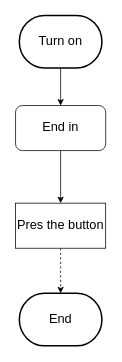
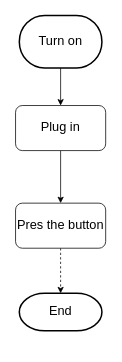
- <mxCell id="5" value="End in" style="rounded=1;whiteSpace=wrap;html=1;fontSize=17;" vertex="1" parent="1"><mxGeometry x="20" y="140" width="120" height="60" as="geometry" /></mxCell>
+ <mxCell id="5" value="Plug in" style="rounded=1;whiteSpace=wrap;html=1;fontSize=17;" vertex="1" parent="1"><mxGeometry x="20" y="140" width="120" height="60" as="geometry" /></mxCell>
- <mxCell id="7" value="Pres the button" style="whiteSpace=wrap;html=1;fontSize=17;rounded=0;" vertex="1" parent="1"><mxGeometry x="20" y="270" width="120" height="60" as="geometry" /></mxCell>
+ <mxCell id="7" value="Pres the button" style="rounded=1;whiteSpace=wrap;html=1;fontSize=17;" vertex="1" parent="1"><mxGeometry x="20" y="270" width="120" height="60" as="geometry" /></mxCell>
- <mxCell id="8" value="End" style="strokeWidth=2;html=1;shape=mxgraph.flowchart.terminator;whiteSpace=wrap;fontSize=17;" vertex="1" parent="1"><mxGeometry x="25" y="390" width="110" height="70" as="geometry" /></mxCell>
+ <mxCell id="8" value="End" style="strokeWidth=2;html=1;shape=mxgraph.flowchart.terminator;whiteSpace=wrap;fontSize=17;" vertex="1" parent="1"><mxGeometry x="25" y="390" width="110" height="50" as="geometry" /></mxCell>
